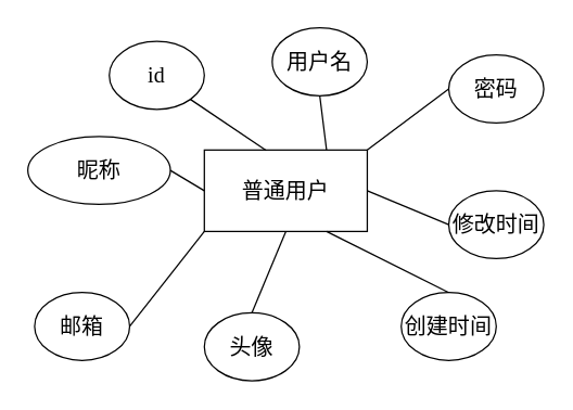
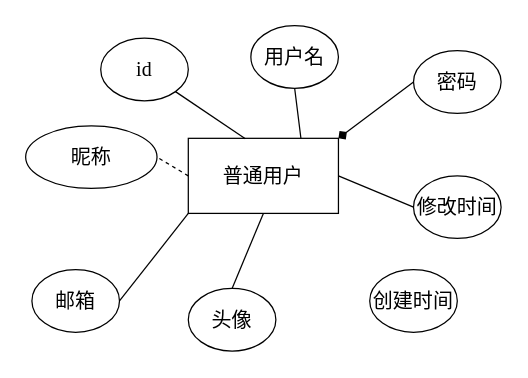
- <mxCell id="16" value="" style="endArrow=none;html=1;rounded=0;exitX=0;exitY=0.5;exitDx=0;exitDy=0;entryX=1;entryY=0;entryDx=0;entryDy=0;fontFamily=Times New Roman;fontSize=16;" parent="1" source="5" target="2" edge="1"><mxGeometry width="50" height="50" relative="1" as="geometry"><mxPoint x="200" y="200" as="sourcePoint" /><mxPoint x="250" y="150" as="targetPoint" /></mxGeometry></mxCell>
+ <mxCell id="16" value="" style="endArrow=diamond;html=1;rounded=0;exitX=0;exitY=0.5;exitDx=0;exitDy=0;entryX=1;entryY=0;entryDx=0;entryDy=0;fontFamily=Times New Roman;fontSize=16;" parent="1" source="5" target="2" edge="1"><mxGeometry width="50" height="50" relative="1" as="geometry"><mxPoint x="200" y="200" as="sourcePoint" /><mxPoint x="250" y="150" as="targetPoint" /></mxGeometry></mxCell>
- <mxCell id="11" value="" style="endArrow=none;html=1;rounded=0;exitX=0;exitY=0.5;exitDx=0;exitDy=0;entryX=1;entryY=0.5;entryDx=0;entryDy=0;fontFamily=Times New Roman;fontSize=16;" parent="1" source="2" target="6" edge="1"><mxGeometry width="50" height="50" relative="1" as="geometry"><mxPoint x="200" y="200" as="sourcePoint" /><mxPoint x="250" y="150" as="targetPoint" /></mxGeometry></mxCell>
+ <mxCell id="11" value="" style="endArrow=none;html=1;rounded=0;exitX=0;exitY=0.5;exitDx=0;exitDy=0;entryX=1;entryY=0.5;entryDx=0;entryDy=0;fontFamily=Times New Roman;fontSize=16;dashed=1;" parent="1" source="2" target="6" edge="1"><mxGeometry width="50" height="50" relative="1" as="geometry"><mxPoint x="200" y="200" as="sourcePoint" /><mxPoint x="250" y="150" as="targetPoint" /></mxGeometry></mxCell>
- <mxCell id="14" value="" style="endArrow=none;html=1;rounded=0;exitX=0.5;exitY=0;exitDx=0;exitDy=0;entryX=0.75;entryY=1;entryDx=0;entryDy=0;fontFamily=Times New Roman;fontSize=16;" parent="1" source="9" target="2" edge="1"><mxGeometry width="50" height="50" relative="1" as="geometry"><mxPoint x="200" y="200" as="sourcePoint" /><mxPoint x="250" y="150" as="targetPoint" /></mxGeometry></mxCell>
